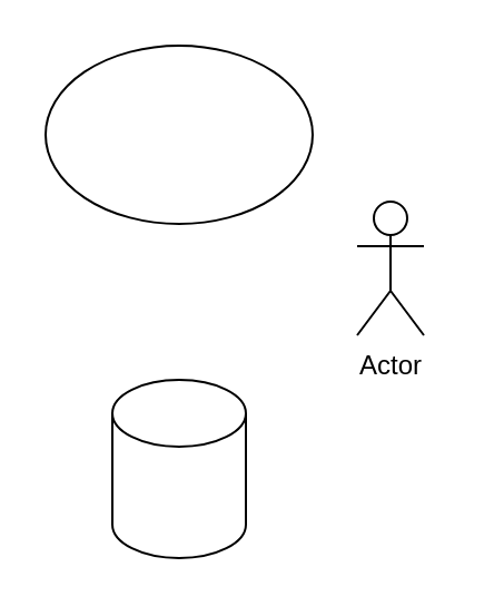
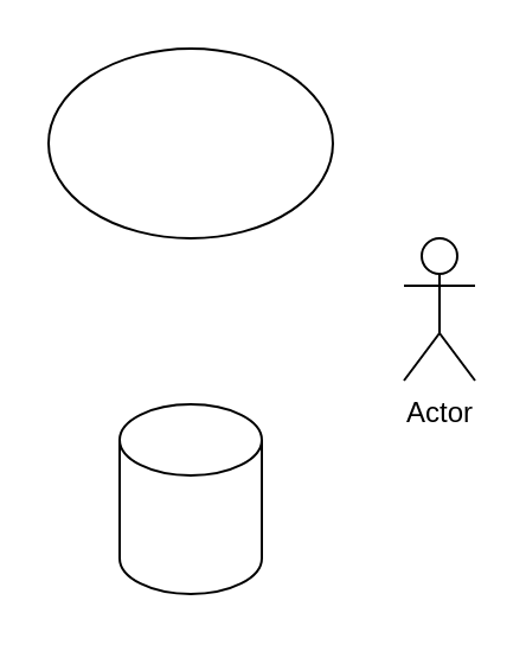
- <mxCell id="4" value="Actor" style="shape=umlActor;verticalLabelPosition=bottom;verticalAlign=top;html=1;outlineConnect=0;" vertex="1" parent="1"><mxGeometry x="160" y="90" width="30" height="60" as="geometry" /></mxCell>
+ <mxCell id="4" value="Actor" style="shape=umlActor;verticalLabelPosition=bottom;verticalAlign=top;html=1;outlineConnect=0;" vertex="1" parent="1"><mxGeometry x="170" y="100" width="30" height="60" as="geometry" /></mxCell>
